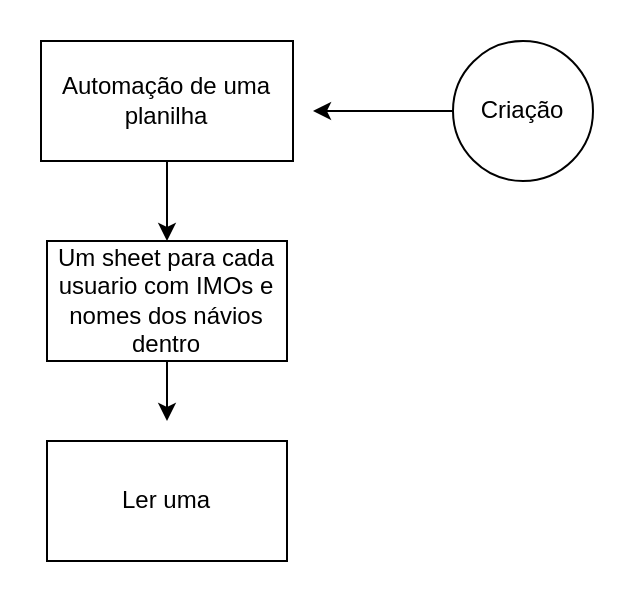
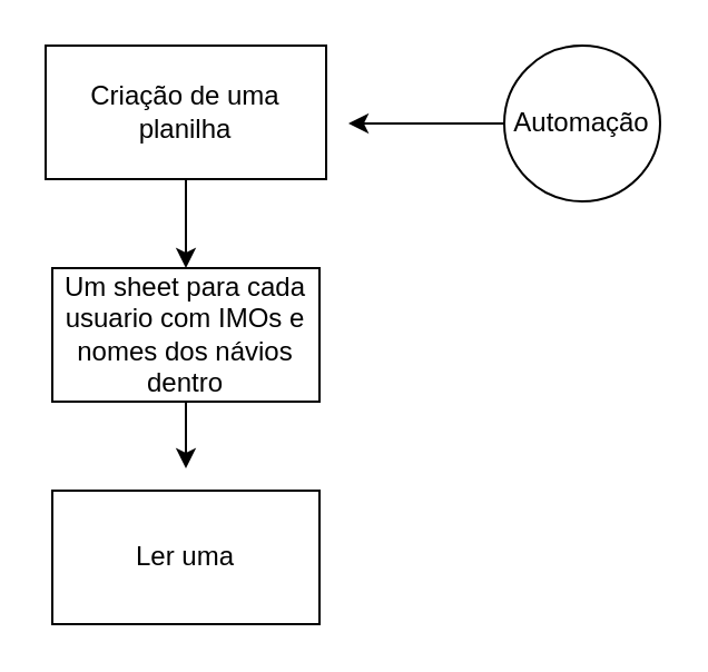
- <mxCell id="5" value="Automação de uma planilha" style="rounded=0;whiteSpace=wrap;html=1;" vertex="1" parent="1"><mxGeometry x="20" y="20" width="126" height="60" as="geometry" /></mxCell>
+ <mxCell id="5" value="Criação de uma planilha" style="rounded=0;whiteSpace=wrap;html=1;" vertex="1" parent="1"><mxGeometry x="20" y="20" width="126" height="60" as="geometry" /></mxCell>
- <mxCell id="3" value="Criação" style="ellipse;whiteSpace=wrap;html=1;" vertex="1" parent="1"><mxGeometry x="226" y="20" width="70" height="70" as="geometry" /></mxCell>
+ <mxCell id="3" value="Automação" style="ellipse;whiteSpace=wrap;html=1;" vertex="1" parent="1"><mxGeometry x="226" y="20" width="70" height="70" as="geometry" /></mxCell>
